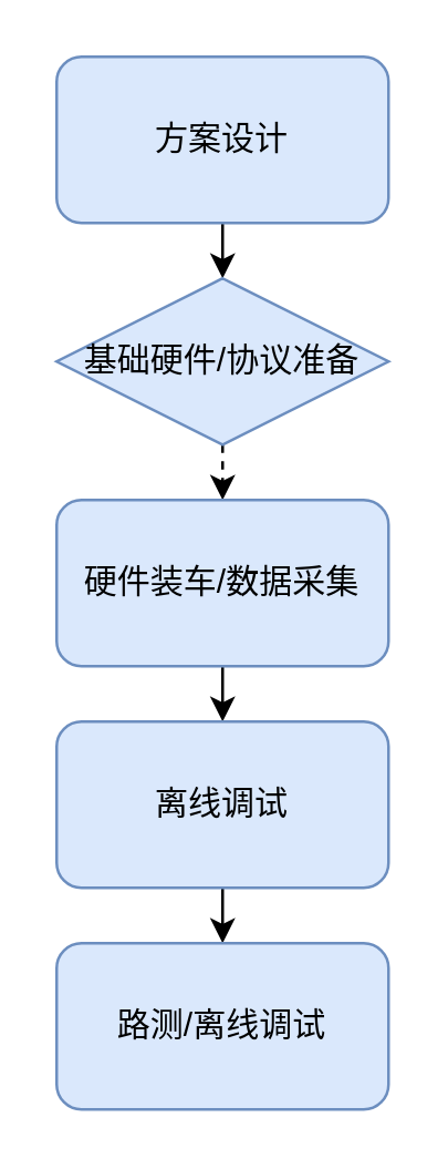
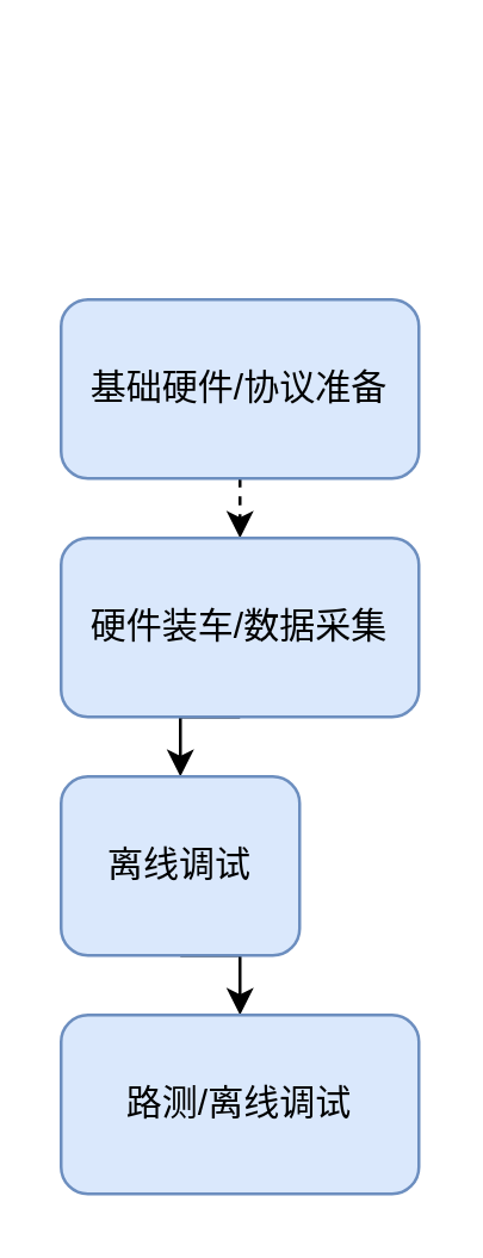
- <mxCell id="3" value="方案设计" style="rounded=1;whiteSpace=wrap;html=1;fillColor=#dae8fc;strokeColor=#6c8ebf;" vertex="1" parent="1"><mxGeometry x="20" y="20" width="120" height="60" as="geometry" /></mxCell>
- <mxCell id="2" style="edgeStyle=orthogonalEdgeStyle;rounded=0;orthogonalLoop=1;jettySize=auto;html=1;exitX=0.5;exitY=1;exitDx=0;exitDy=0;entryX=0.5;entryY=0;entryDx=0;entryDy=0;" edge="1" parent="1" source="3" target="5"><mxGeometry relative="1" as="geometry" /></mxCell>
- <mxCell id="5" value="基础硬件/协议准备" style="rhombus;whiteSpace=wrap;html=1;fillColor=#dae8fc;strokeColor=#6c8ebf;" vertex="1" parent="1"><mxGeometry x="20" y="100" width="120" height="60" as="geometry" /></mxCell>
+ <mxCell id="5" value="基础硬件/协议准备" style="rounded=1;whiteSpace=wrap;html=1;fillColor=#dae8fc;strokeColor=#6c8ebf;" vertex="1" parent="1"><mxGeometry x="20" y="100" width="120" height="60" as="geometry" /></mxCell>
- <mxCell id="9" value="离线调试" style="rounded=1;whiteSpace=wrap;html=1;fillColor=#dae8fc;strokeColor=#6c8ebf;" vertex="1" parent="1"><mxGeometry x="20" y="260" width="120" height="60" as="geometry" /></mxCell>
+ <mxCell id="9" value="离线调试" style="rounded=1;whiteSpace=wrap;html=1;fillColor=#dae8fc;strokeColor=#6c8ebf;" vertex="1" parent="1"><mxGeometry x="20" y="260" width="80" height="60" as="geometry" /></mxCell>
